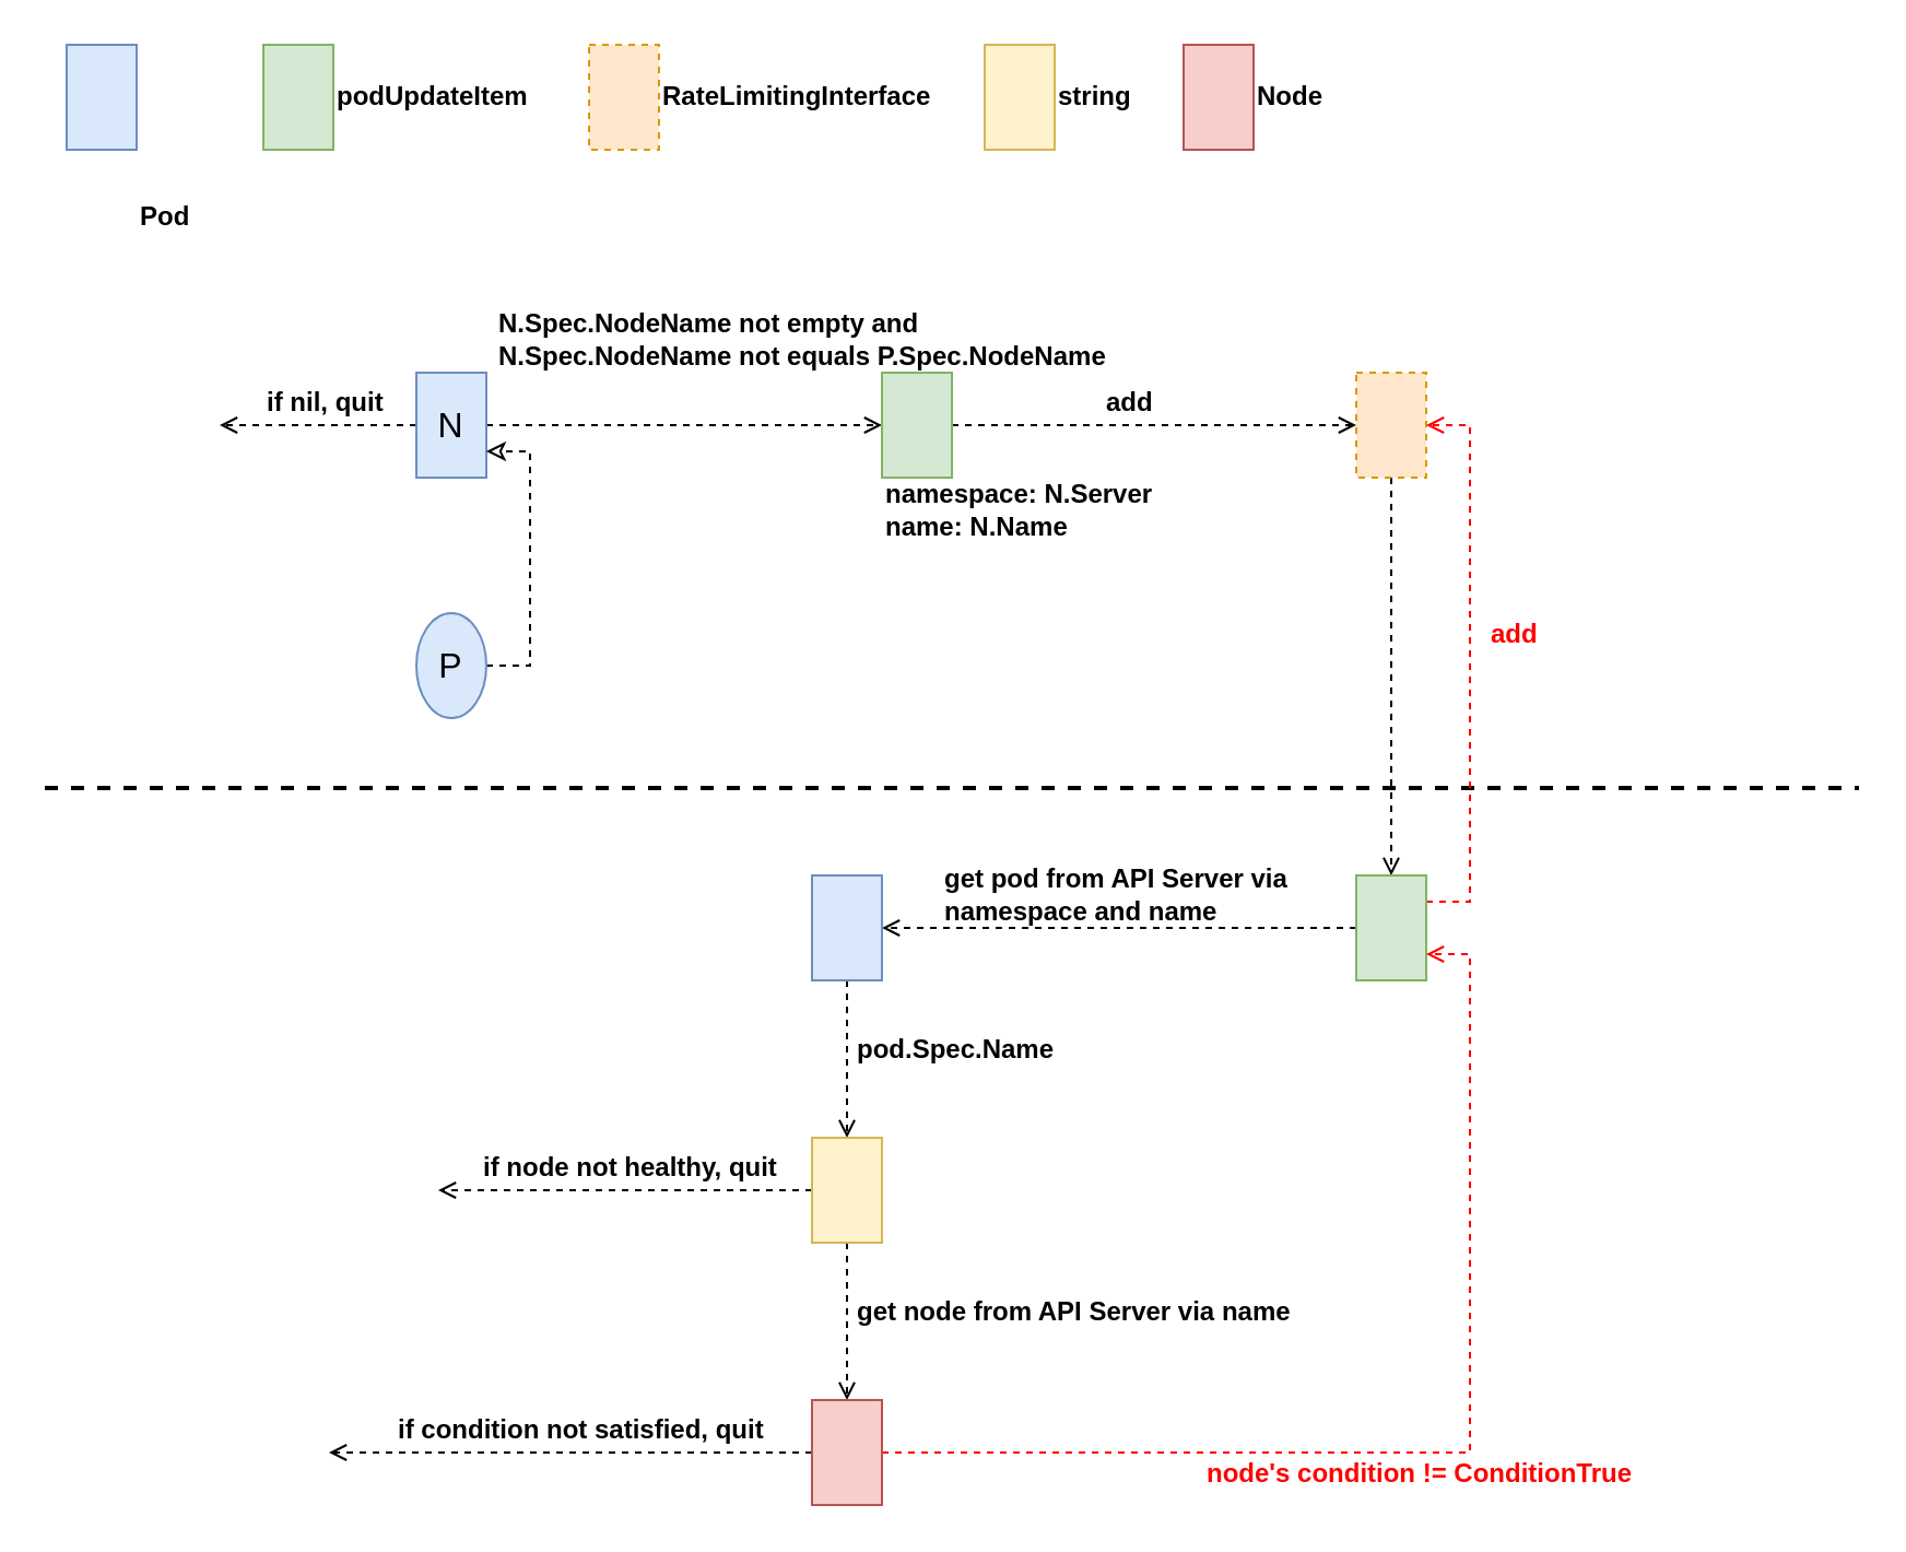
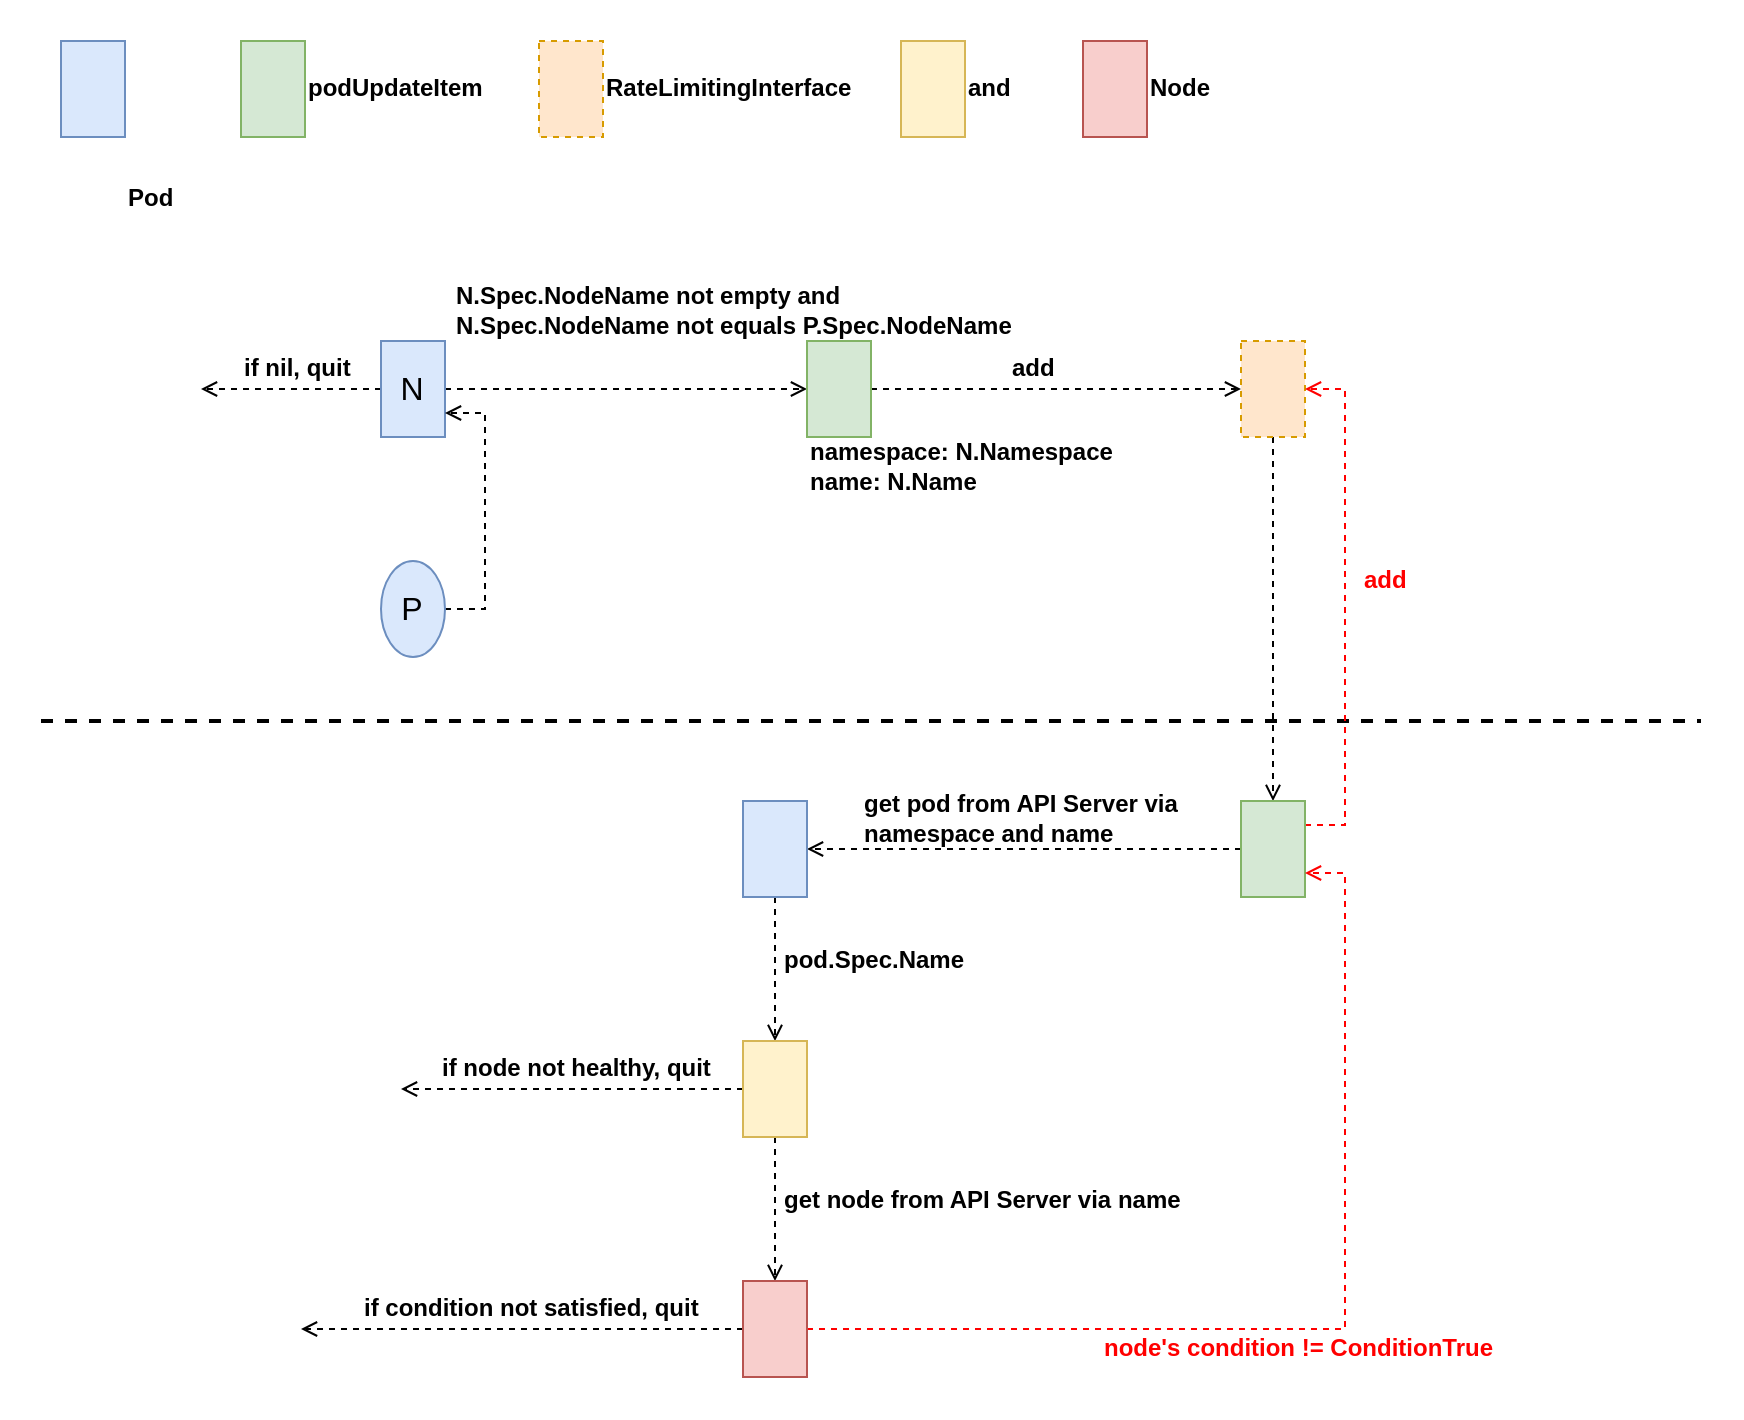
- <mxCell id="29" value="string" style="text;html=1;align=left;verticalAlign=middle;resizable=0;points=[];autosize=1;fontSize=12;fontStyle=1" vertex="1" parent="1"><mxGeometry x="482" y="34" width="50" height="20" as="geometry" /></mxCell>
+ <mxCell id="29" value="and" style="text;html=1;align=left;verticalAlign=middle;resizable=0;points=[];autosize=1;fontSize=12;fontStyle=1" vertex="1" parent="1"><mxGeometry x="482" y="34" width="50" height="20" as="geometry" /></mxCell>
- <mxCell id="11" style="edgeStyle=orthogonalEdgeStyle;rounded=0;orthogonalLoop=1;jettySize=auto;html=1;exitX=1;exitY=0.5;exitDx=0;exitDy=0;entryX=1;entryY=0.75;entryDx=0;entryDy=0;dashed=1;endArrow=classic;endFill=0;fontSize=12;" edge="1" parent="1" source="12" target="10"><mxGeometry relative="1" as="geometry" /></mxCell>
+ <mxCell id="11" style="edgeStyle=orthogonalEdgeStyle;rounded=0;orthogonalLoop=1;jettySize=auto;html=1;exitX=1;exitY=0.5;exitDx=0;exitDy=0;entryX=1;entryY=0.75;entryDx=0;entryDy=0;dashed=1;endArrow=open;endFill=0;fontSize=12;" edge="1" parent="1" source="12" target="10"><mxGeometry relative="1" as="geometry" /></mxCell>
- <mxCell id="20" value="namespace: N.Server&lt;br&gt;name: N.Name" style="text;html=1;align=left;verticalAlign=middle;resizable=0;points=[];autosize=1;fontSize=12;fontStyle=1" vertex="1" parent="1"><mxGeometry x="403" y="218" width="170" height="30" as="geometry" /></mxCell>
+ <mxCell id="20" value="namespace: N.Namespace&lt;br&gt;name: N.Name" style="text;html=1;align=left;verticalAlign=middle;resizable=0;points=[];autosize=1;fontSize=12;fontStyle=1" vertex="1" parent="1"><mxGeometry x="403" y="218" width="170" height="30" as="geometry" /></mxCell>
